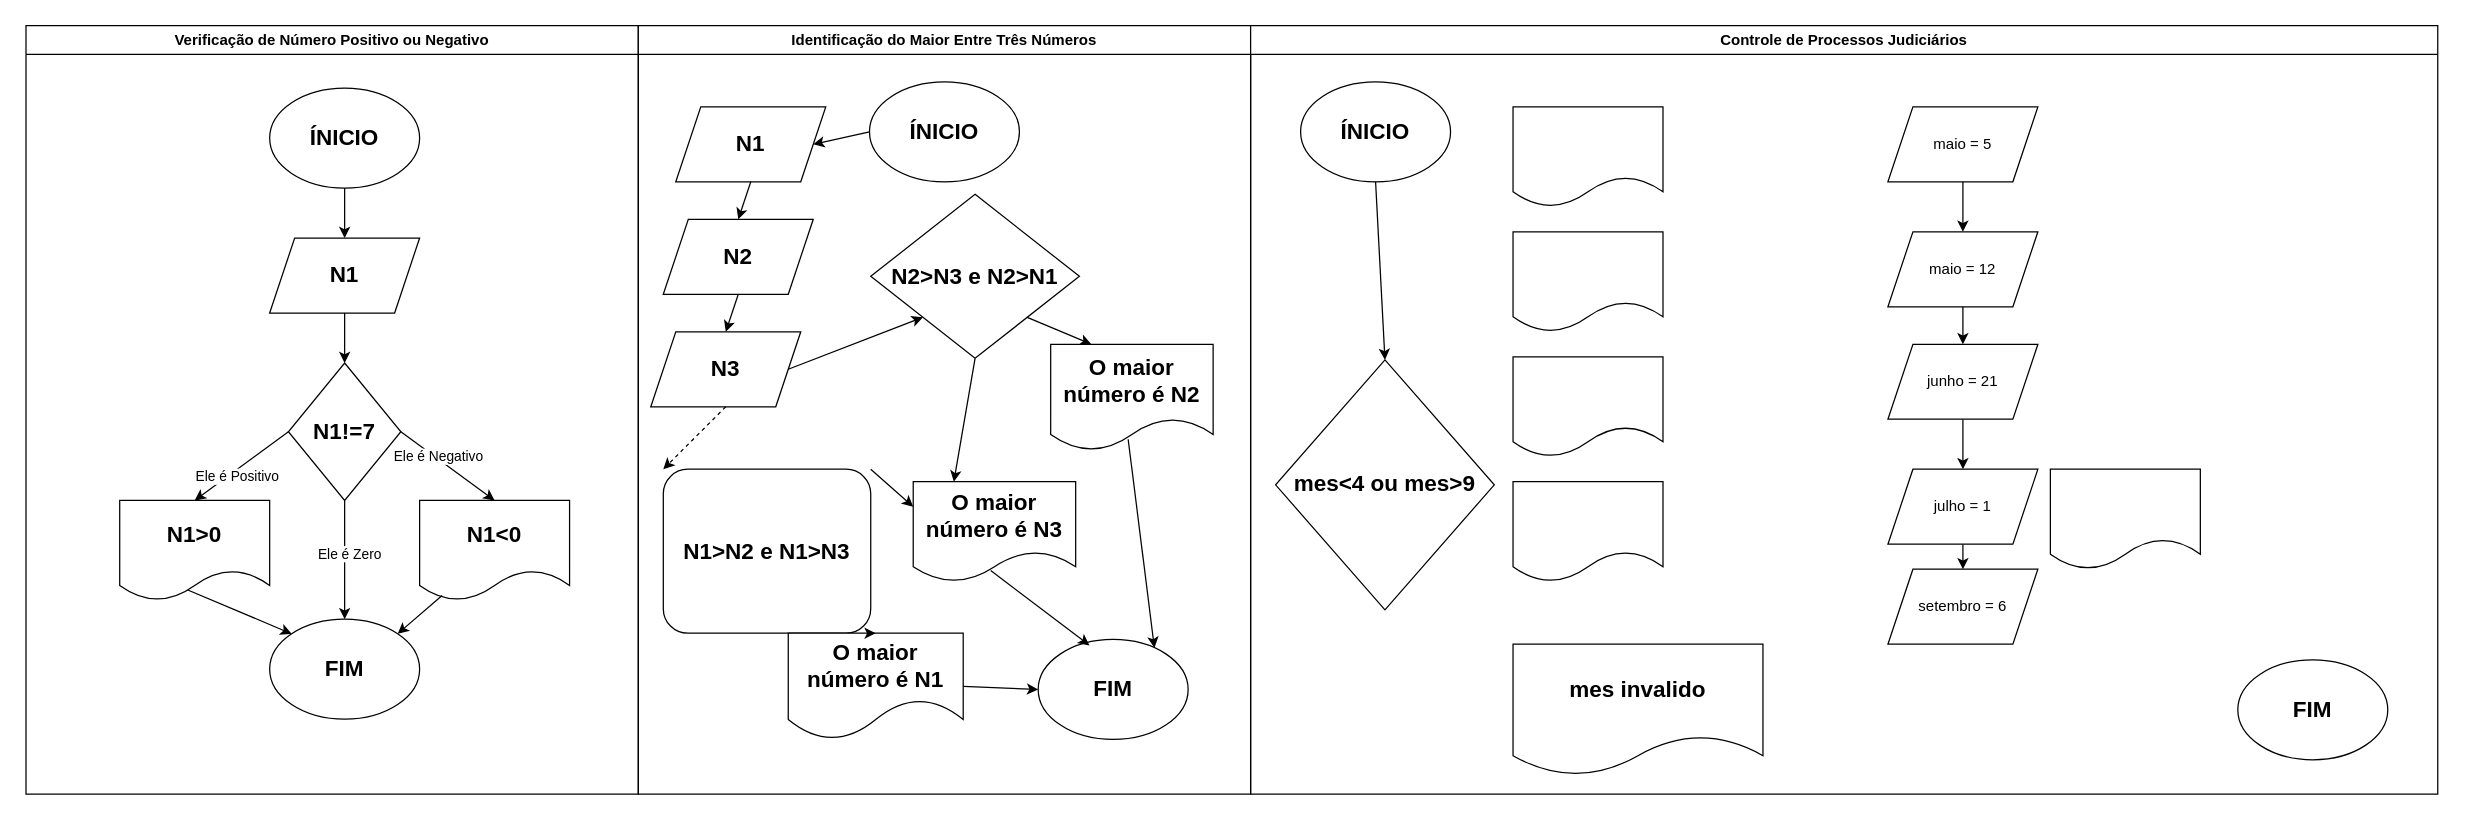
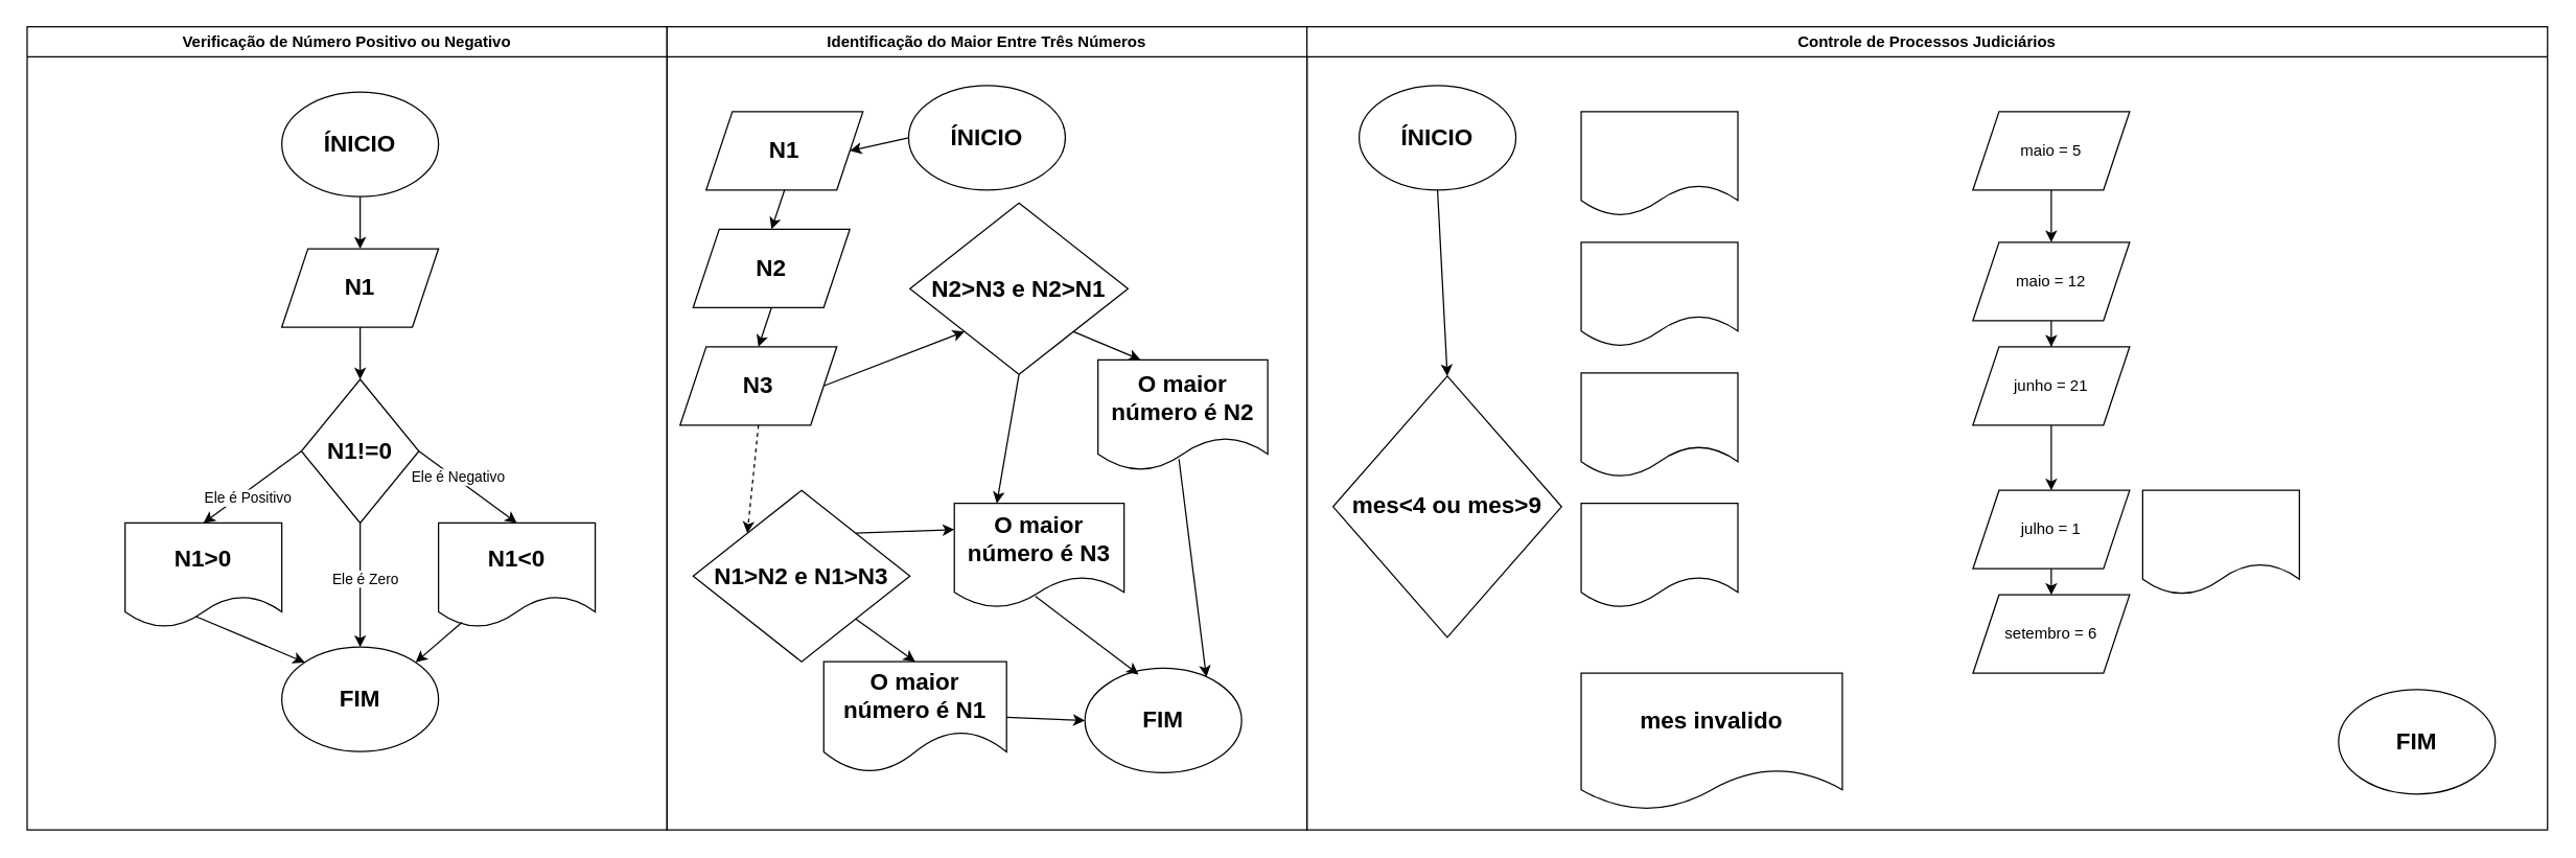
- <mxCell id="51" value="junho = 21" style="shape=parallelogram;perimeter=parallelogramPerimeter;whiteSpace=wrap;html=1;fixedSize=1;" vertex="1" parent="42"><mxGeometry x="510" y="255" width="120" height="60" as="geometry" /></mxCell>
+ <mxCell id="51" value="junho = 21" style="shape=parallelogram;perimeter=parallelogramPerimeter;whiteSpace=wrap;html=1;fixedSize=1;" vertex="1" parent="42"><mxGeometry x="510" y="245" width="120" height="60" as="geometry" /></mxCell>
- <mxCell id="6" value="&lt;font style=&quot;font-size: 18px;&quot;&gt;&lt;b&gt;N1!=7&lt;/b&gt;&lt;/font&gt;" style="rhombus;whiteSpace=wrap;html=1;" vertex="1" parent="2"><mxGeometry x="210" y="270" width="90" height="110" as="geometry" /></mxCell>
+ <mxCell id="6" value="&lt;font style=&quot;font-size: 18px;&quot;&gt;&lt;b&gt;N1!=0&lt;/b&gt;&lt;/font&gt;" style="rhombus;whiteSpace=wrap;html=1;" vertex="1" parent="2"><mxGeometry x="210" y="270" width="90" height="110" as="geometry" /></mxCell>
- <mxCell id="23" value="&lt;font style=&quot;font-size: 18px;&quot;&gt;&lt;b&gt;N1&amp;gt;N2 e N1&amp;gt;N3&lt;/b&gt;&lt;/font&gt;" style="whiteSpace=wrap;html=1;rounded=1;" vertex="1" parent="19"><mxGeometry x="20" y="355" width="166" height="131.25" as="geometry" /></mxCell>
+ <mxCell id="23" value="&lt;font style=&quot;font-size: 18px;&quot;&gt;&lt;b&gt;N1&amp;gt;N2 e N1&amp;gt;N3&lt;/b&gt;&lt;/font&gt;" style="rhombus;whiteSpace=wrap;html=1;" vertex="1" parent="19"><mxGeometry x="20" y="355" width="166" height="131.25" as="geometry" /></mxCell>
